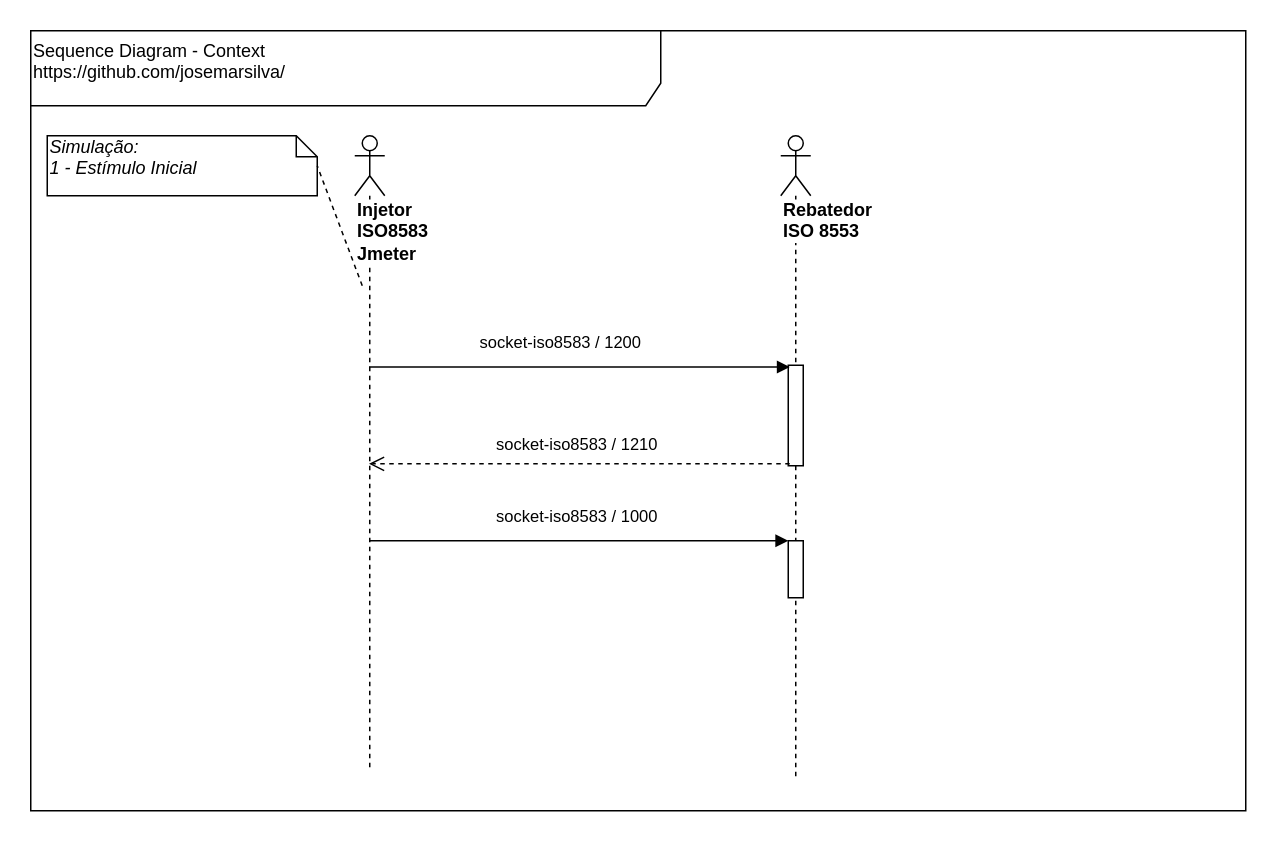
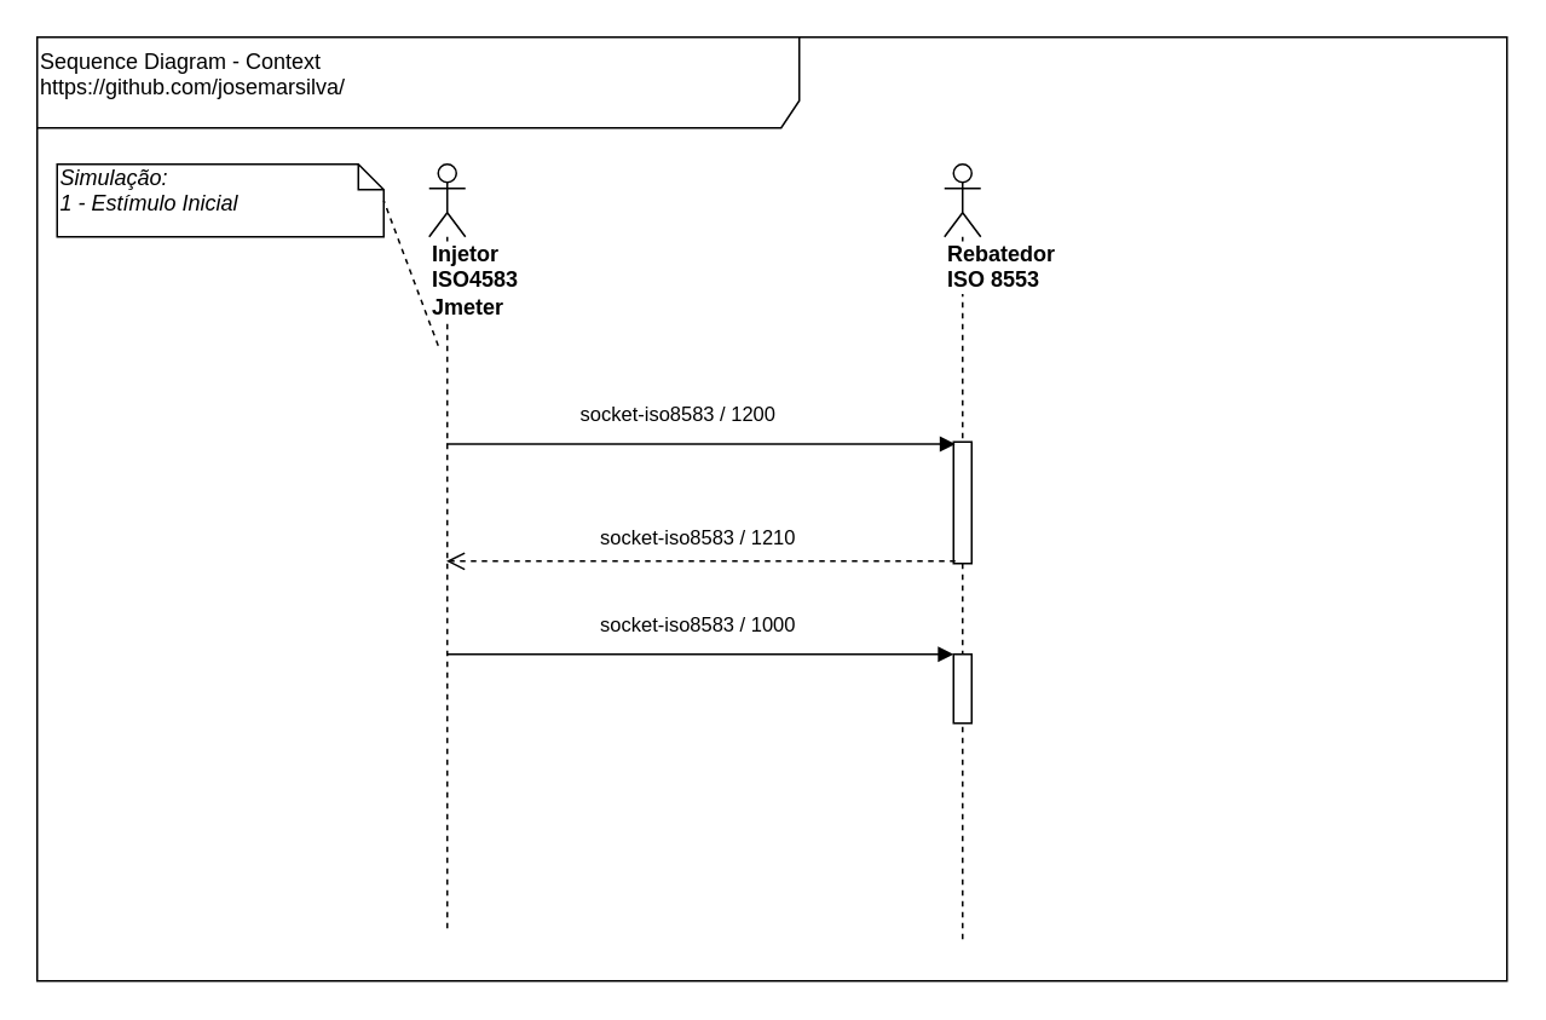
- <mxCell id="3" value="&lt;span&gt;Injetor&amp;nbsp;&lt;br&gt;ISO8583&lt;br&gt;&lt;/span&gt;Jmeter&lt;span&gt;&lt;br&gt;&lt;/span&gt;" style="shape=umlLifeline;participant=umlActor;perimeter=lifelinePerimeter;whiteSpace=wrap;html=1;container=1;collapsible=0;recursiveResize=0;verticalAlign=top;spacingTop=36;labelBackgroundColor=#ffffff;outlineConnect=0;align=left;fontStyle=1" parent="1" vertex="1"><mxGeometry x="236" y="90" width="20" height="423" as="geometry" /></mxCell>
+ <mxCell id="3" value="&lt;span&gt;Injetor&amp;nbsp;&lt;br&gt;ISO4583&lt;br&gt;&lt;/span&gt;Jmeter&lt;span&gt;&lt;br&gt;&lt;/span&gt;" style="shape=umlLifeline;participant=umlActor;perimeter=lifelinePerimeter;whiteSpace=wrap;html=1;container=1;collapsible=0;recursiveResize=0;verticalAlign=top;spacingTop=36;labelBackgroundColor=#ffffff;outlineConnect=0;align=left;fontStyle=1" parent="1" vertex="1"><mxGeometry x="236" y="90" width="20" height="423" as="geometry" /></mxCell>
